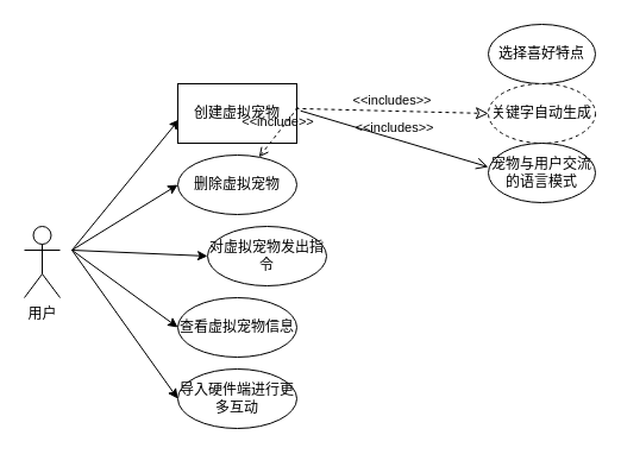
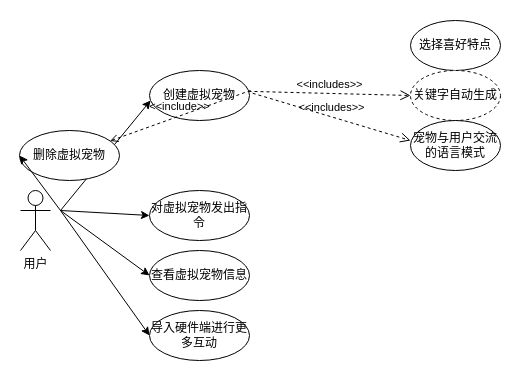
- <mxCell id="18" value="&amp;lt;&amp;lt;includes&amp;gt;&amp;gt;" style="endArrow=classic;startArrow=none;endFill=0;startFill=0;endSize=8;html=1;verticalAlign=bottom;dashed=1;labelBackgroundColor=none;rounded=0;entryX=0;entryY=0.5;entryDx=0;entryDy=0;exitX=0.99;exitY=0.417;exitDx=0;exitDy=0;exitPerimeter=0;" edge="1" parent="1" source="5" target="12"><mxGeometry width="160" relative="1" as="geometry"><mxPoint x="230" y="-80" as="sourcePoint" /><mxPoint x="400" y="-30" as="targetPoint" /></mxGeometry></mxCell>
+ <mxCell id="18" value="&amp;lt;&amp;lt;includes&amp;gt;&amp;gt;" style="endArrow=open;startArrow=none;endFill=0;startFill=0;endSize=8;html=1;verticalAlign=bottom;dashed=1;labelBackgroundColor=none;rounded=0;entryX=0;entryY=0.5;entryDx=0;entryDy=0;exitX=0.99;exitY=0.417;exitDx=0;exitDy=0;exitPerimeter=0;" edge="1" parent="1" source="5" target="12"><mxGeometry width="160" relative="1" as="geometry"><mxPoint x="230" y="-80" as="sourcePoint" /><mxPoint x="400" y="-30" as="targetPoint" /></mxGeometry></mxCell>
- <mxCell id="5" value="创建虚拟宠物" style="whiteSpace=wrap;html=1;rounded=0;" vertex="1" parent="1"><mxGeometry x="149" y="70" width="100" height="50" as="geometry" /></mxCell>
+ <mxCell id="5" value="创建虚拟宠物" style="ellipse;whiteSpace=wrap;html=1;rounded=0;" vertex="1" parent="1"><mxGeometry x="149" y="70" width="100" height="50" as="geometry" /></mxCell>
- <mxCell id="17" value="&amp;lt;&amp;lt;includes&amp;gt;&amp;gt;" style="endArrow=open;startArrow=none;endFill=0;startFill=0;endSize=8;html=1;verticalAlign=bottom;dashed=0;labelBackgroundColor=none;rounded=0;entryX=0;entryY=0.4;entryDx=0;entryDy=0;exitX=1.032;exitY=0.455;exitDx=0;exitDy=0;entryPerimeter=0;exitPerimeter=0;" edge="1" parent="1" source="5" target="13"><mxGeometry width="160" relative="1" as="geometry"><mxPoint x="30" y="-70" as="sourcePoint" /><mxPoint x="200" y="-20" as="targetPoint" /></mxGeometry></mxCell>
+ <mxCell id="17" value="&amp;lt;&amp;lt;includes&amp;gt;&amp;gt;" style="endArrow=open;startArrow=none;endFill=0;startFill=0;endSize=8;html=1;verticalAlign=bottom;dashed=1;labelBackgroundColor=none;rounded=0;entryX=0;entryY=0.4;entryDx=0;entryDy=0;exitX=1.032;exitY=0.455;exitDx=0;exitDy=0;entryPerimeter=0;exitPerimeter=0;" edge="1" parent="1" source="5" target="13"><mxGeometry width="160" relative="1" as="geometry"><mxPoint x="30" y="-70" as="sourcePoint" /><mxPoint x="200" y="-20" as="targetPoint" /></mxGeometry></mxCell>
- <mxCell id="7" value="删除虚拟宠物" style="ellipse;whiteSpace=wrap;html=1;rounded=0;" vertex="1" parent="1"><mxGeometry x="149" y="130" width="100" height="50" as="geometry" /></mxCell>
+ <mxCell id="7" value="删除虚拟宠物" style="ellipse;whiteSpace=wrap;html=1;rounded=0;" vertex="1" parent="1"><mxGeometry x="19" y="130" width="100" height="50" as="geometry" /></mxCell>
- <mxCell id="6" value="对虚拟宠物发出指令" style="ellipse;whiteSpace=wrap;html=1;rounded=0;" vertex="1" parent="1"><mxGeometry x="174" y="190" width="100" height="50" as="geometry" /></mxCell>
+ <mxCell id="6" value="对虚拟宠物发出指令" style="ellipse;whiteSpace=wrap;html=1;rounded=0;" vertex="1" parent="1"><mxGeometry x="149" y="190" width="100" height="50" as="geometry" /></mxCell>
